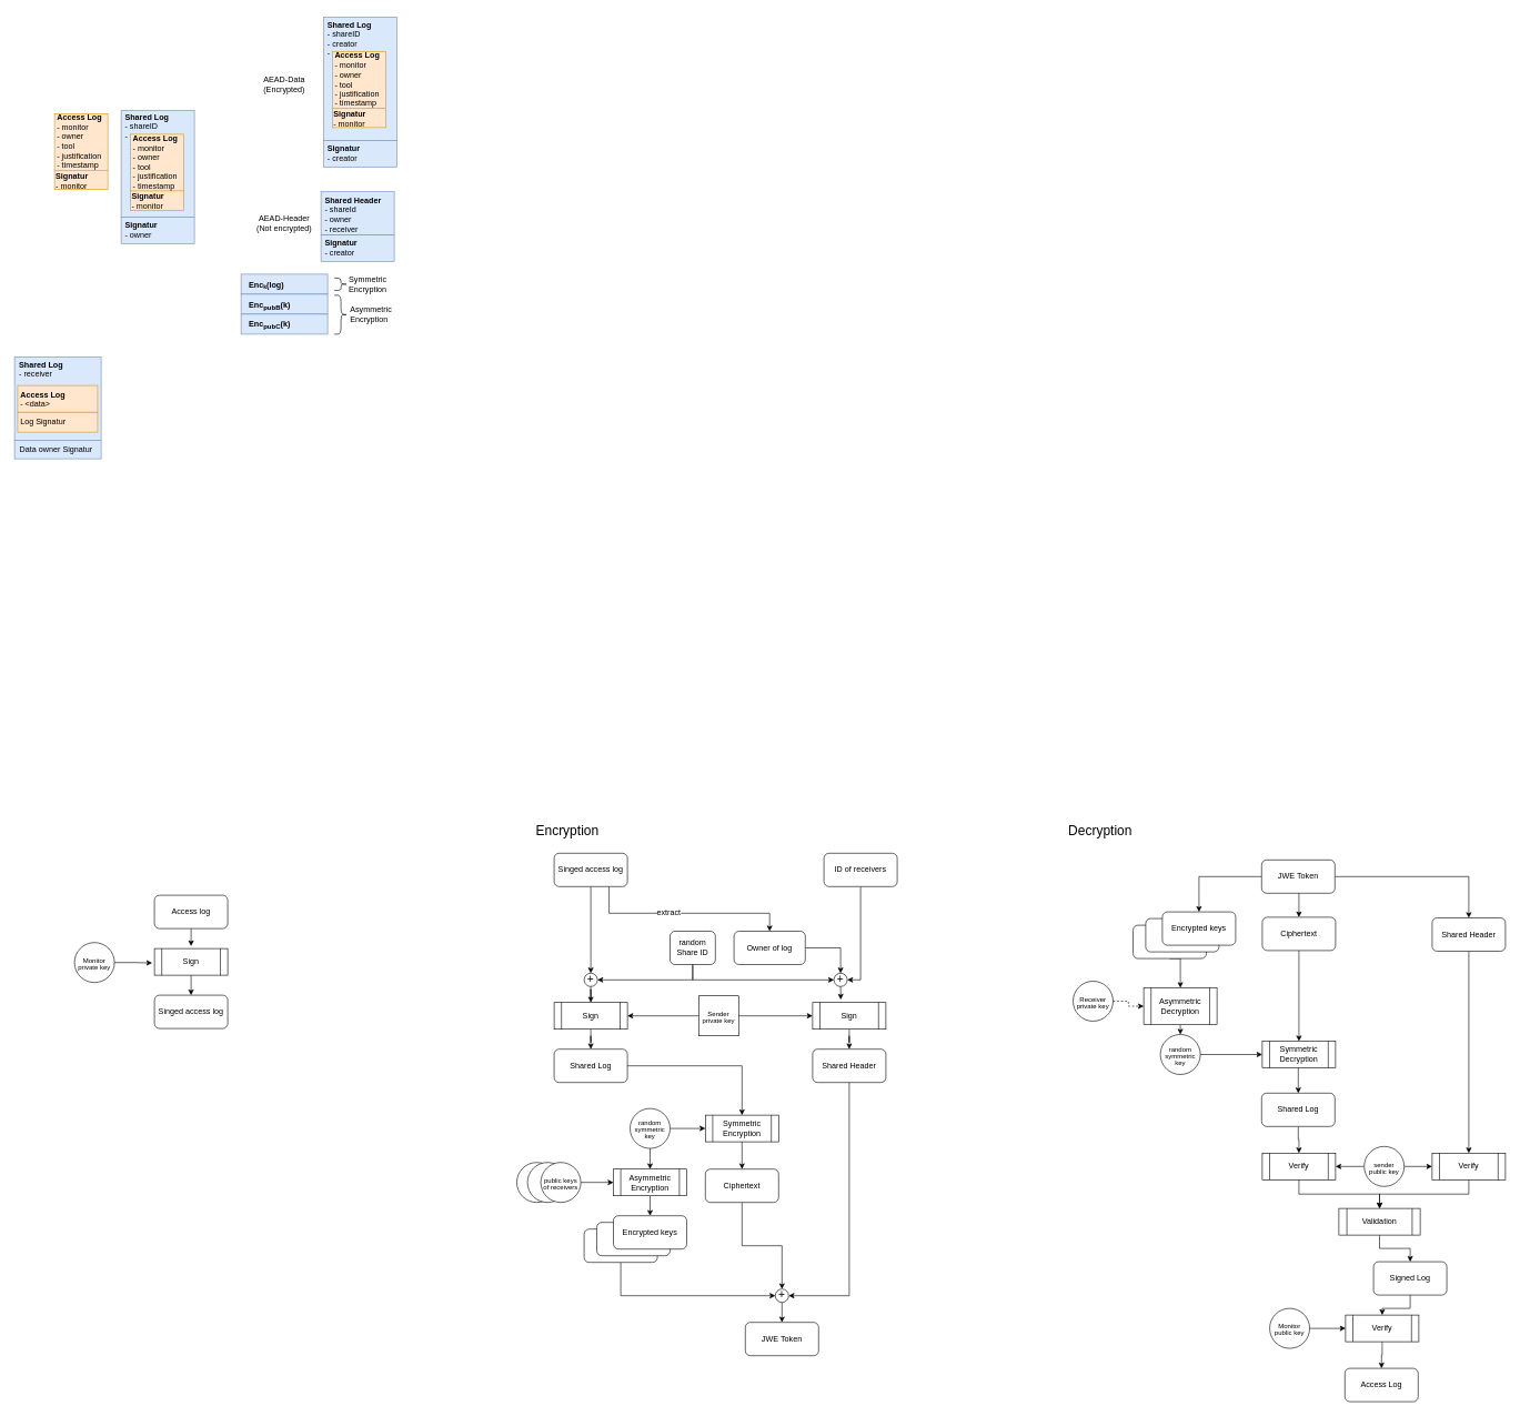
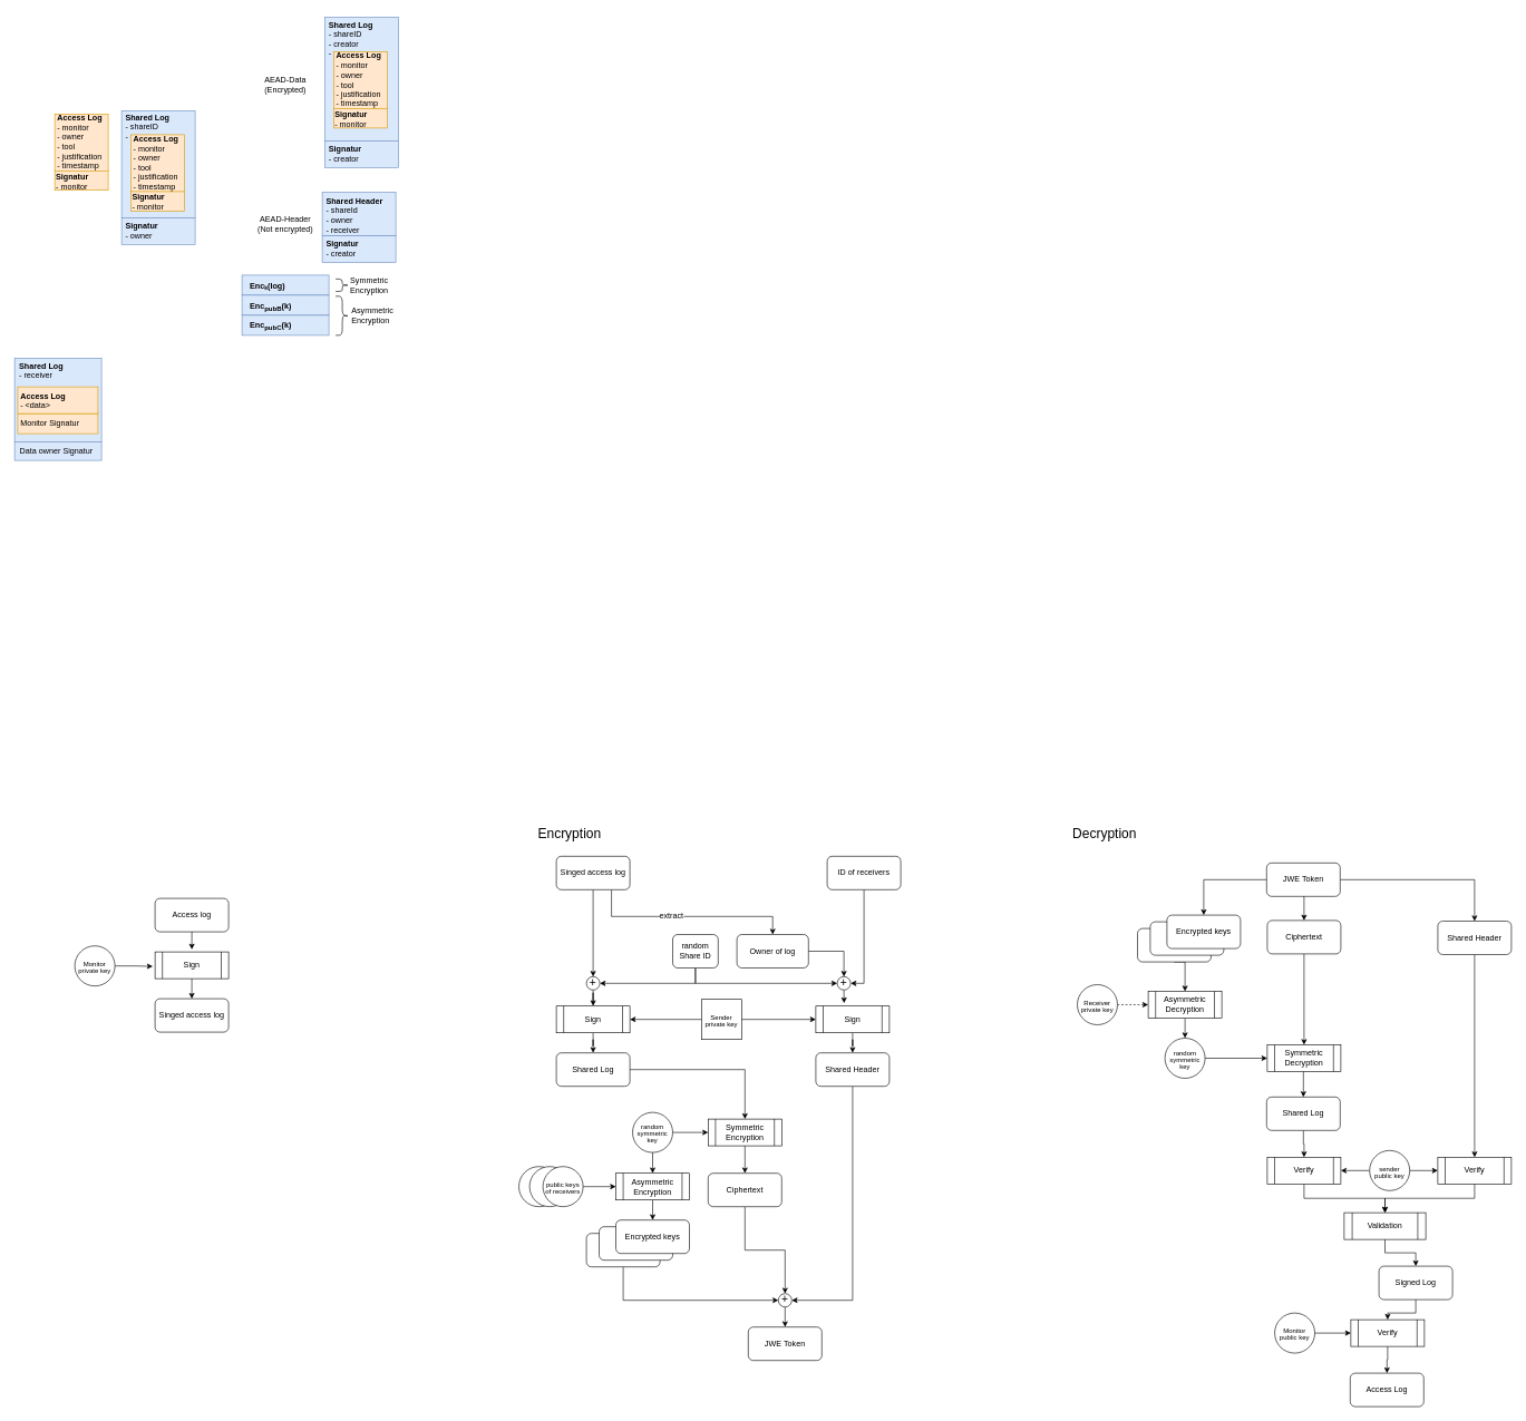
- <mxCell id="41" value="&lt;div style=&quot;&quot;&gt;&lt;span style=&quot;background-color: initial;&quot;&gt;Log Signatur&lt;br&gt;&lt;/span&gt;&lt;/div&gt;" style="text;html=1;strokeColor=none;fillColor=none;align=left;verticalAlign=top;whiteSpace=wrap;rounded=0;" parent="36" vertex="1"><mxGeometry x="2.36" y="40" width="117.64" height="33" as="geometry" /></mxCell>
+ <mxCell id="41" value="&lt;div style=&quot;&quot;&gt;&lt;span style=&quot;background-color: initial;&quot;&gt;Monitor Signatur&lt;br&gt;&lt;/span&gt;&lt;/div&gt;" style="text;html=1;strokeColor=none;fillColor=none;align=left;verticalAlign=top;whiteSpace=wrap;rounded=0;" parent="36" vertex="1"><mxGeometry x="2.36" y="40" width="117.64" height="33" as="geometry" /></mxCell>
- <mxCell id="116" value="Asymmetric Decryption" style="shape=process;whiteSpace=wrap;html=1;backgroundOutline=1;" vertex="1" parent="1"><mxGeometry x="1716" y="1482" width="110" height="55" as="geometry" /></mxCell>
+ <mxCell id="116" value="Asymmetric Decryption" style="shape=process;whiteSpace=wrap;html=1;backgroundOutline=1;" vertex="1" parent="1"><mxGeometry x="1716" y="1482" width="110" height="40" as="geometry" /></mxCell>
